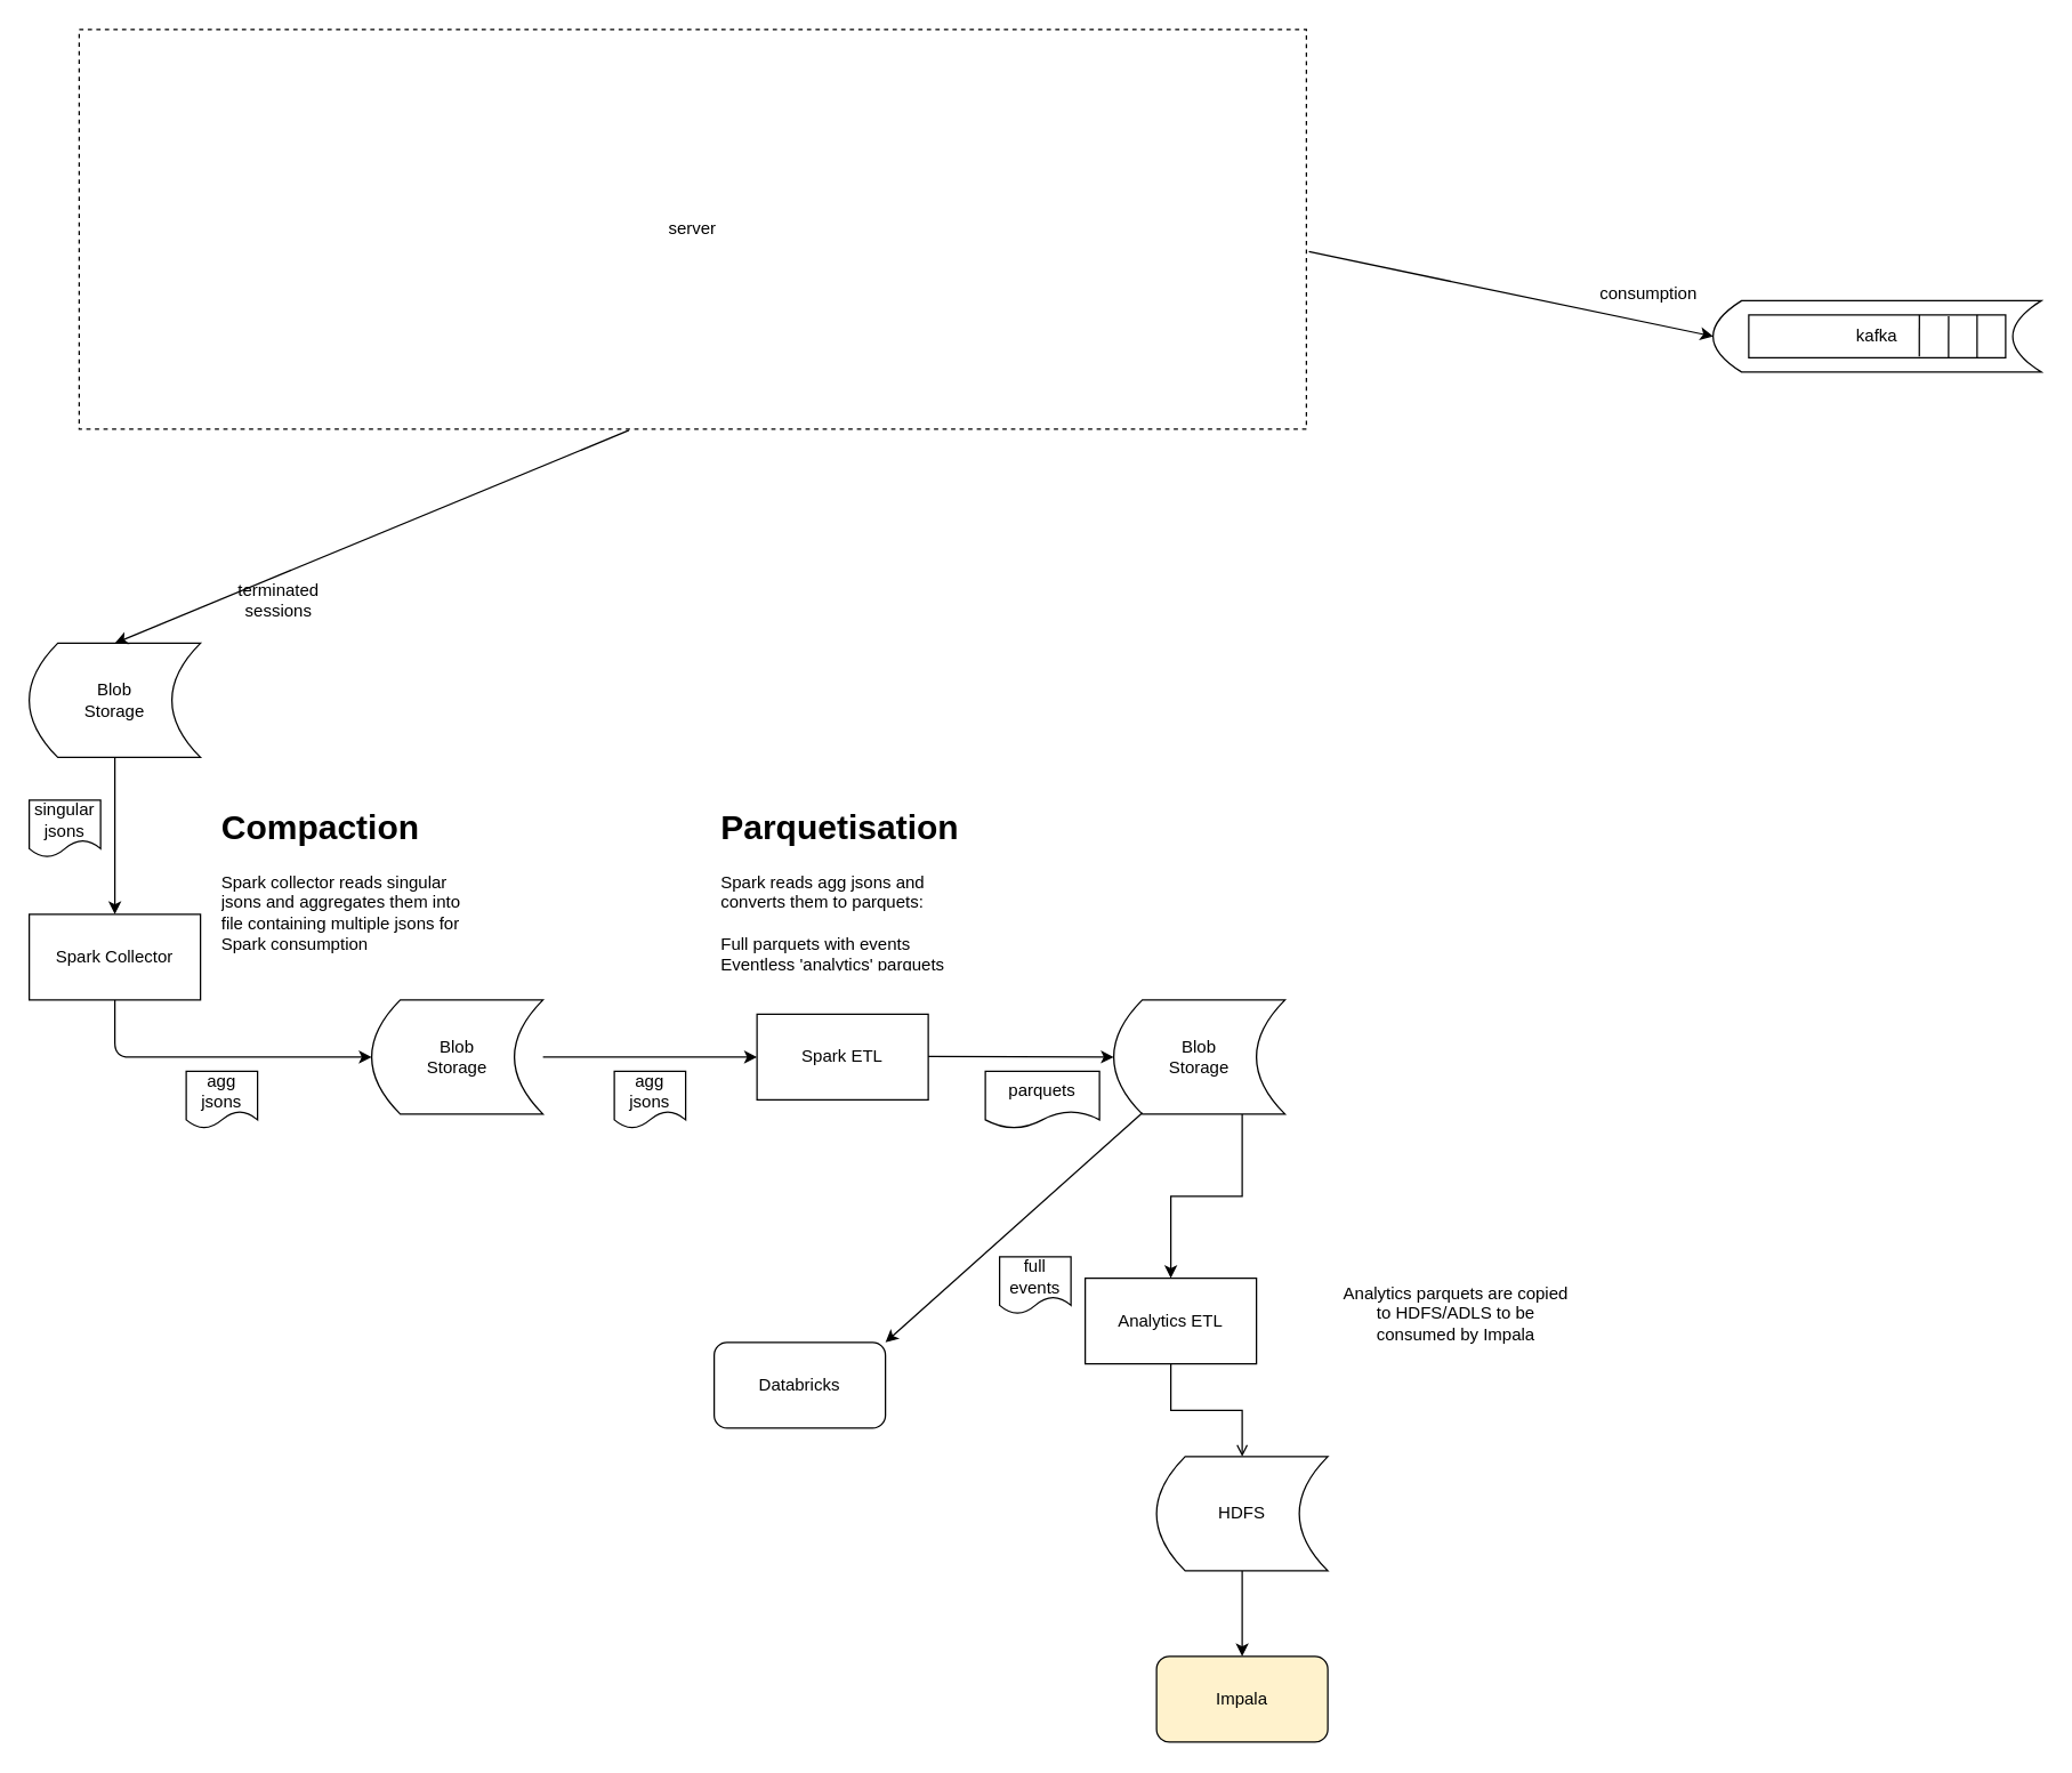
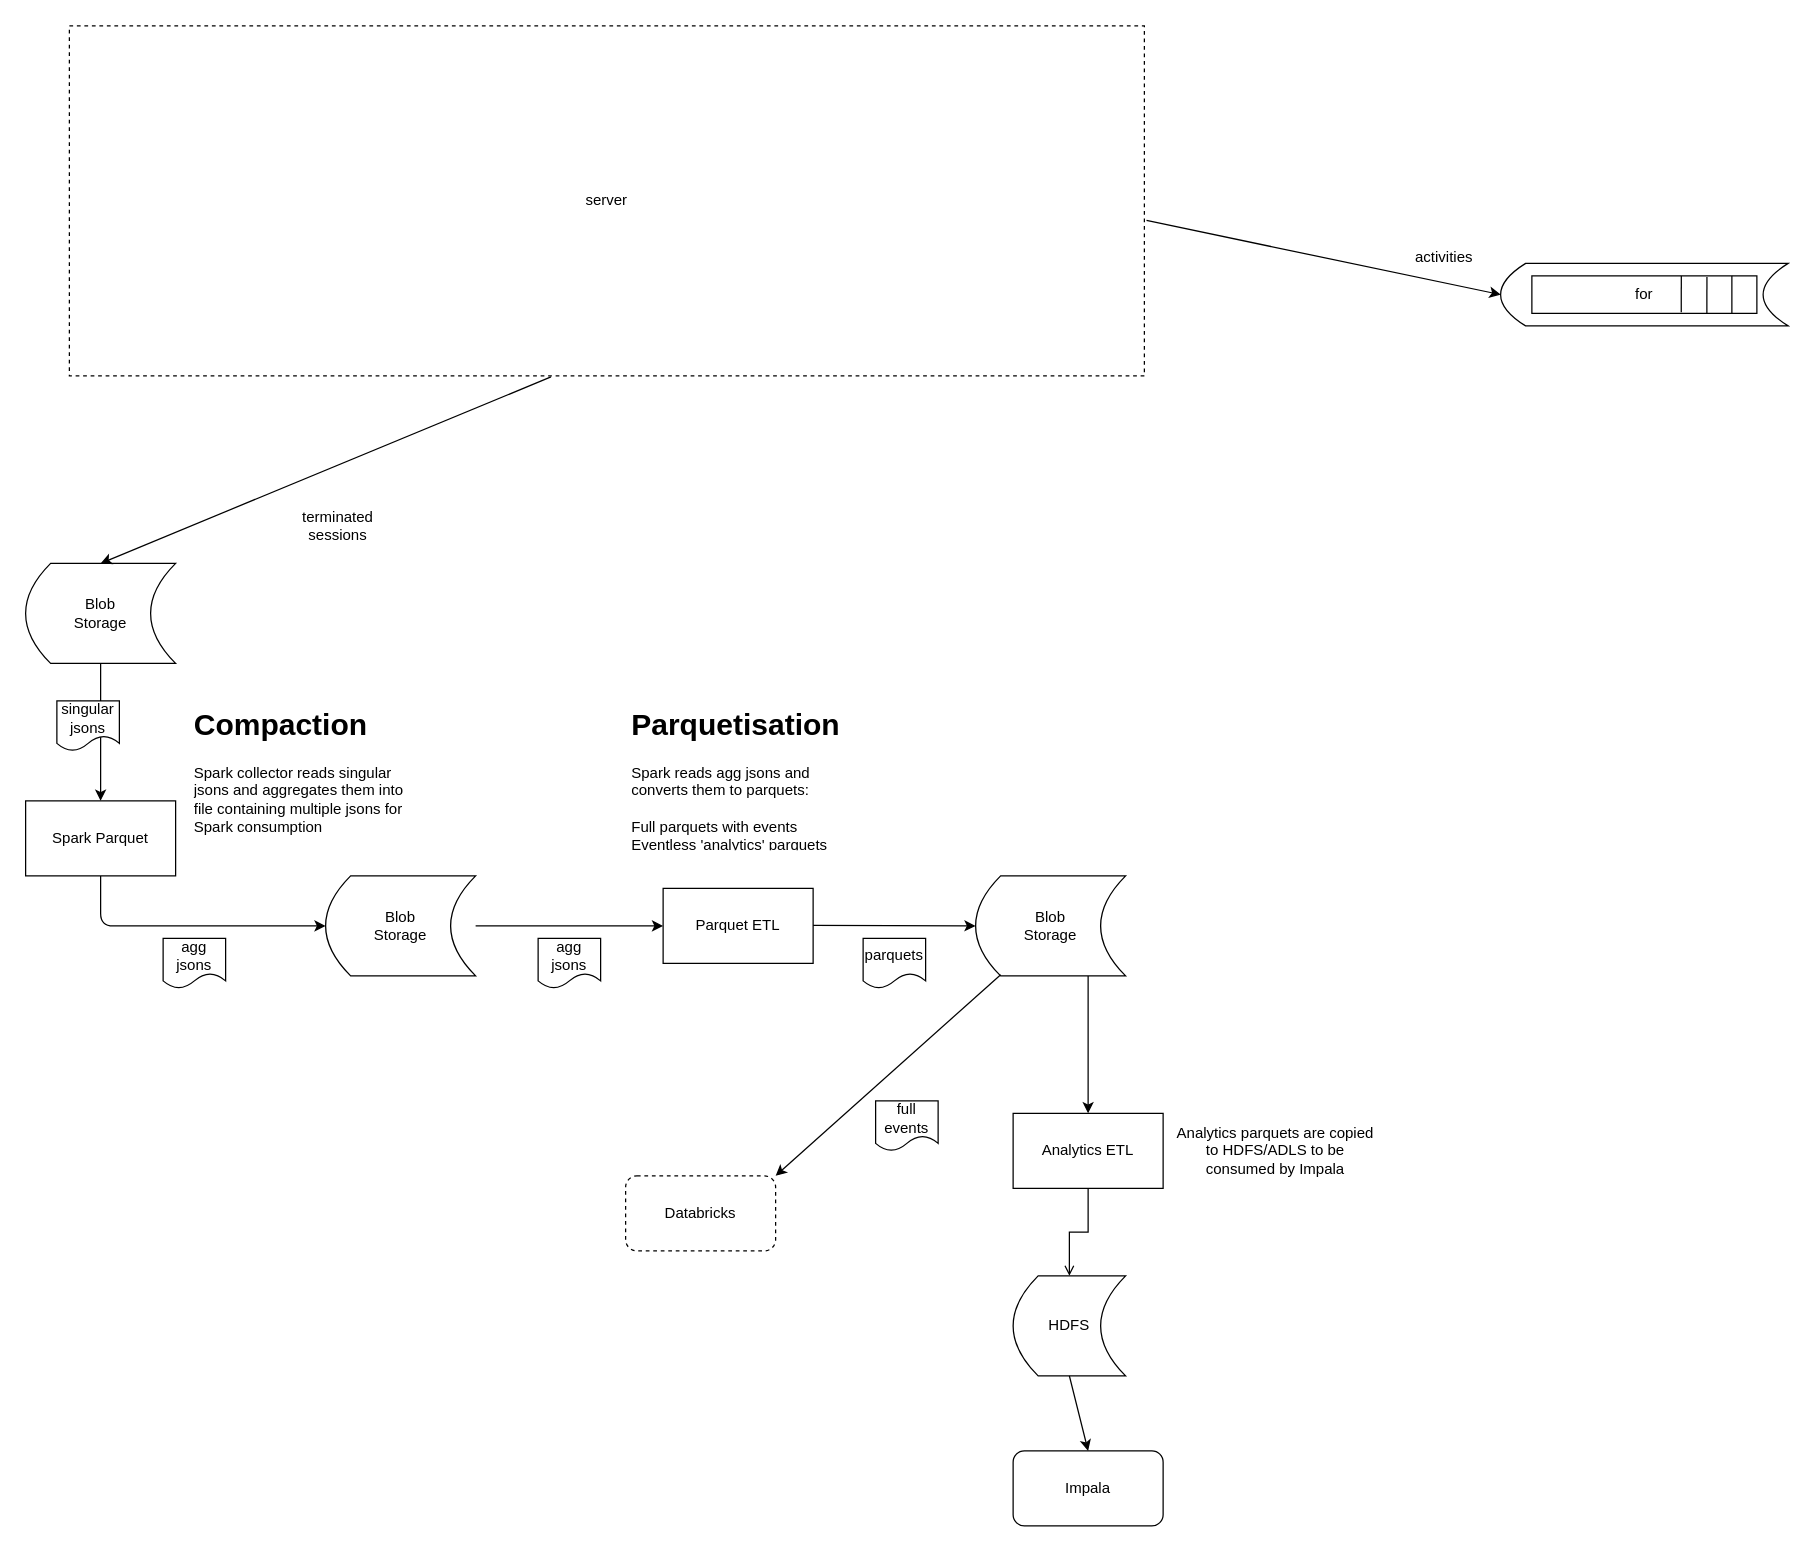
- <mxCell id="36" value="consumption" style="text;html=1;strokeColor=none;fillColor=none;align=center;verticalAlign=middle;whiteSpace=wrap;rounded=0;" vertex="1" parent="1"><mxGeometry x="1120" y="185" width="70" height="40" as="geometry" /></mxCell>
+ <mxCell id="36" value="activities" style="text;html=1;strokeColor=none;fillColor=none;align=center;verticalAlign=middle;whiteSpace=wrap;rounded=0;" vertex="1" parent="1"><mxGeometry x="1120" y="185" width="70" height="40" as="geometry" /></mxCell>
- <mxCell id="30" value="kafka" style="rounded=0;whiteSpace=wrap;html=1;" vertex="1" parent="1"><mxGeometry x="1225" y="220" width="180" height="30" as="geometry" /></mxCell>
+ <mxCell id="30" value="for" style="rounded=0;whiteSpace=wrap;html=1;" vertex="1" parent="1"><mxGeometry x="1225" y="220" width="180" height="30" as="geometry" /></mxCell>
- <mxCell id="35" value="terminated sessions" style="text;html=1;strokeColor=none;fillColor=none;align=center;verticalAlign=middle;whiteSpace=wrap;rounded=0;" vertex="1" parent="1"><mxGeometry x="160" y="400" width="70" height="40" as="geometry" /></mxCell>
+ <mxCell id="35" value="terminated sessions" style="text;html=1;strokeColor=none;fillColor=none;align=center;verticalAlign=middle;whiteSpace=wrap;rounded=0;" vertex="1" parent="1"><mxGeometry x="235" y="400" width="70" height="40" as="geometry" /></mxCell>
- <mxCell id="9" value="singular jsons" style="shape=document;whiteSpace=wrap;html=1;boundedLbl=1;" vertex="1" parent="1"><mxGeometry x="20" y="560" width="50" height="40" as="geometry" /></mxCell>
+ <mxCell id="9" value="singular jsons" style="shape=document;whiteSpace=wrap;html=1;boundedLbl=1;" vertex="1" parent="1"><mxGeometry x="45" y="560" width="50" height="40" as="geometry" /></mxCell>
- <mxCell id="4" value="Spark Collector" style="rounded=0;whiteSpace=wrap;html=1;" vertex="1" parent="1"><mxGeometry x="20" y="640" width="120" height="60" as="geometry" /></mxCell>
+ <mxCell id="4" value="Spark Parquet" style="rounded=0;whiteSpace=wrap;html=1;" vertex="1" parent="1"><mxGeometry x="20" y="640" width="120" height="60" as="geometry" /></mxCell>
- <mxCell id="11" value="Spark ETL" style="rounded=0;whiteSpace=wrap;html=1;" vertex="1" parent="1"><mxGeometry x="530" y="710" width="120" height="60" as="geometry" /></mxCell>
+ <mxCell id="11" value="Parquet ETL" style="rounded=0;whiteSpace=wrap;html=1;" vertex="1" parent="1"><mxGeometry x="530" y="710" width="120" height="60" as="geometry" /></mxCell>
- <mxCell id="17" value="parquets" style="shape=document;whiteSpace=wrap;html=1;boundedLbl=1;" vertex="1" parent="1"><mxGeometry x="690" y="750" width="80" height="40" as="geometry" /></mxCell>
+ <mxCell id="17" value="parquets" style="shape=document;whiteSpace=wrap;html=1;boundedLbl=1;" vertex="1" parent="1"><mxGeometry x="690" y="750" width="50" height="40" as="geometry" /></mxCell>
- <mxCell id="22" value="Analytics ETL" style="rounded=0;whiteSpace=wrap;html=1;" vertex="1" parent="1"><mxGeometry x="760" y="895" width="120" height="60" as="geometry" /></mxCell>
+ <mxCell id="22" value="Analytics ETL" style="rounded=0;whiteSpace=wrap;html=1;" vertex="1" parent="1"><mxGeometry x="810" y="890" width="120" height="60" as="geometry" /></mxCell>
- <mxCell id="20" value="Databricks" style="rounded=1;whiteSpace=wrap;html=1;" vertex="1" parent="1"><mxGeometry x="500" y="940" width="120" height="60" as="geometry" /></mxCell>
+ <mxCell id="20" value="Databricks" style="rounded=1;whiteSpace=wrap;html=1;dashed=1;" vertex="1" parent="1"><mxGeometry x="500" y="940" width="120" height="60" as="geometry" /></mxCell>
- <mxCell id="19" value="HDFS" style="shape=dataStorage;whiteSpace=wrap;html=1;fixedSize=1;" vertex="1" parent="1"><mxGeometry x="810" y="1020" width="120" height="80" as="geometry" /></mxCell>
+ <mxCell id="19" value="HDFS" style="shape=dataStorage;whiteSpace=wrap;html=1;fixedSize=1;" vertex="1" parent="1"><mxGeometry x="810" y="1020" width="90" height="80" as="geometry" /></mxCell>
- <mxCell id="18" value="Impala" style="rounded=1;whiteSpace=wrap;html=1;fillColor=#fff2cc;" vertex="1" parent="1"><mxGeometry x="810" y="1160" width="120" height="60" as="geometry" /></mxCell>
+ <mxCell id="18" value="Impala" style="rounded=1;whiteSpace=wrap;html=1;" vertex="1" parent="1"><mxGeometry x="810" y="1160" width="120" height="60" as="geometry" /></mxCell>
